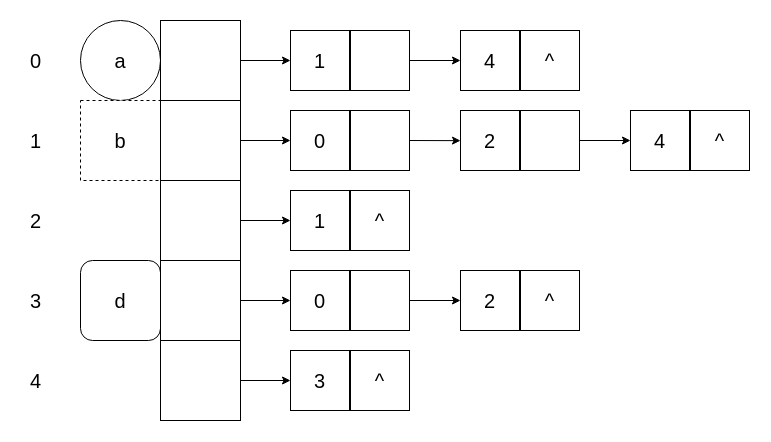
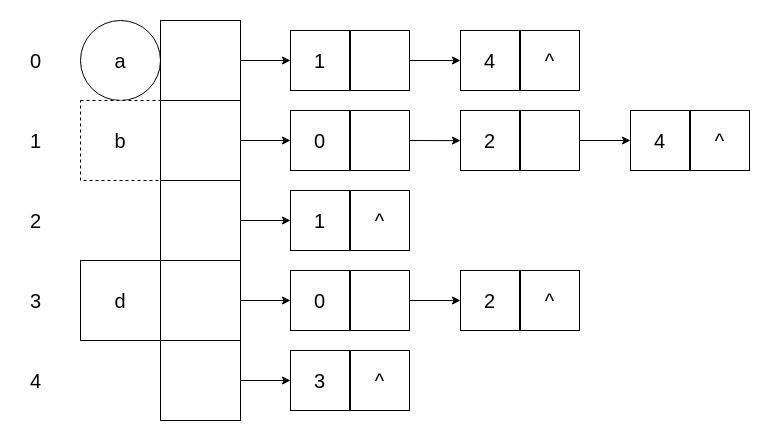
- <mxCell id="11" value="d" style="whiteSpace=wrap;html=1;aspect=fixed;movable=1;resizable=1;rotatable=1;deletable=1;editable=1;connectable=1;fontSize=20;rounded=1;" parent="10" vertex="1"><mxGeometry width="80" height="80" as="geometry" /></mxCell>
+ <mxCell id="11" value="d" style="whiteSpace=wrap;html=1;aspect=fixed;movable=1;resizable=1;rotatable=1;deletable=1;editable=1;connectable=1;fontSize=20;" parent="10" vertex="1"><mxGeometry width="80" height="80" as="geometry" /></mxCell>
